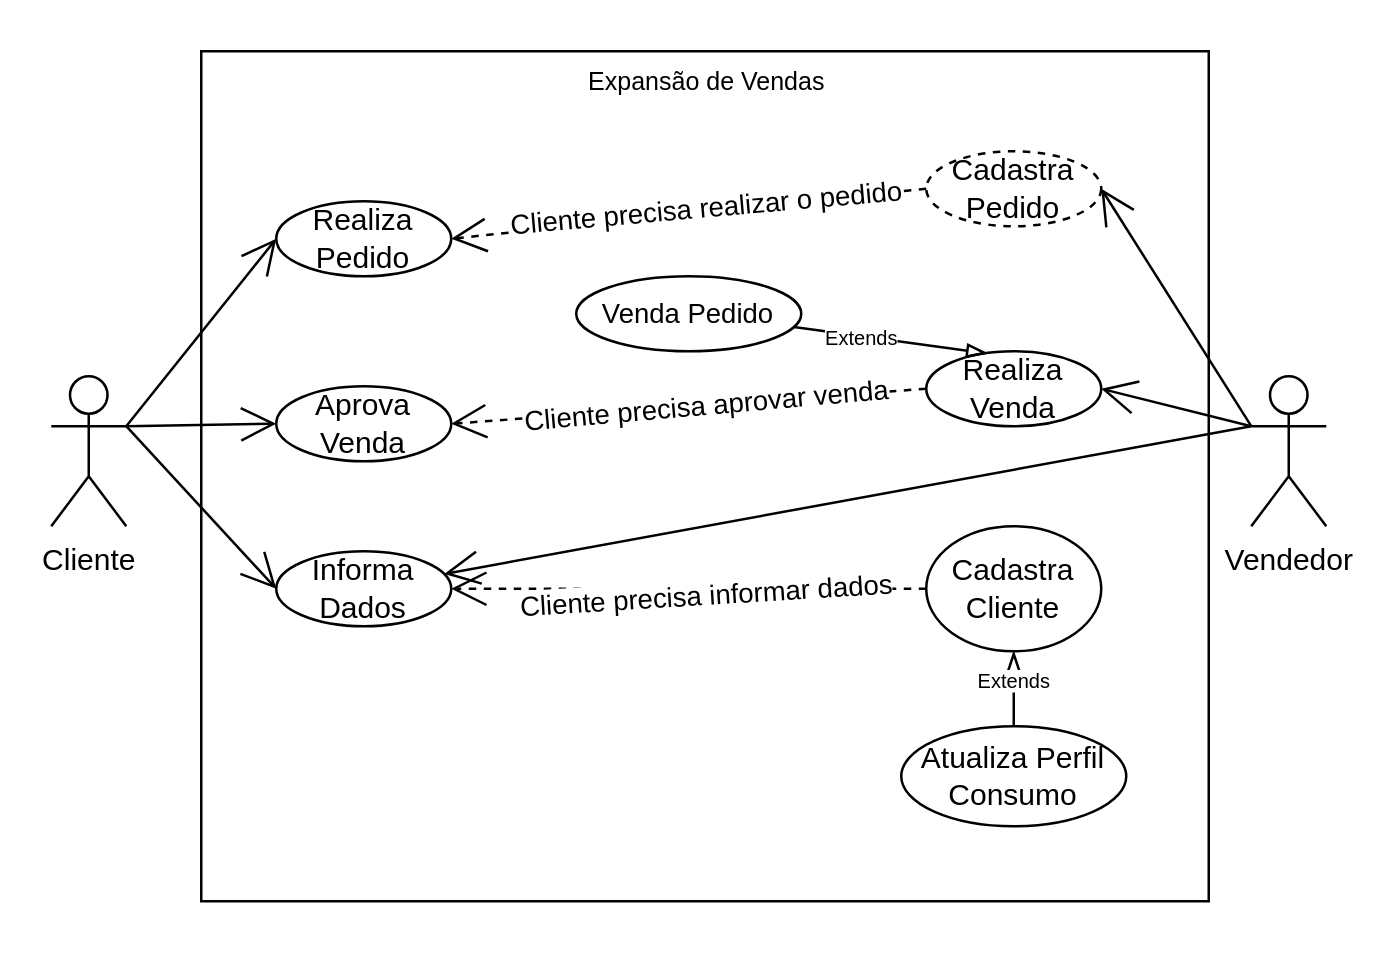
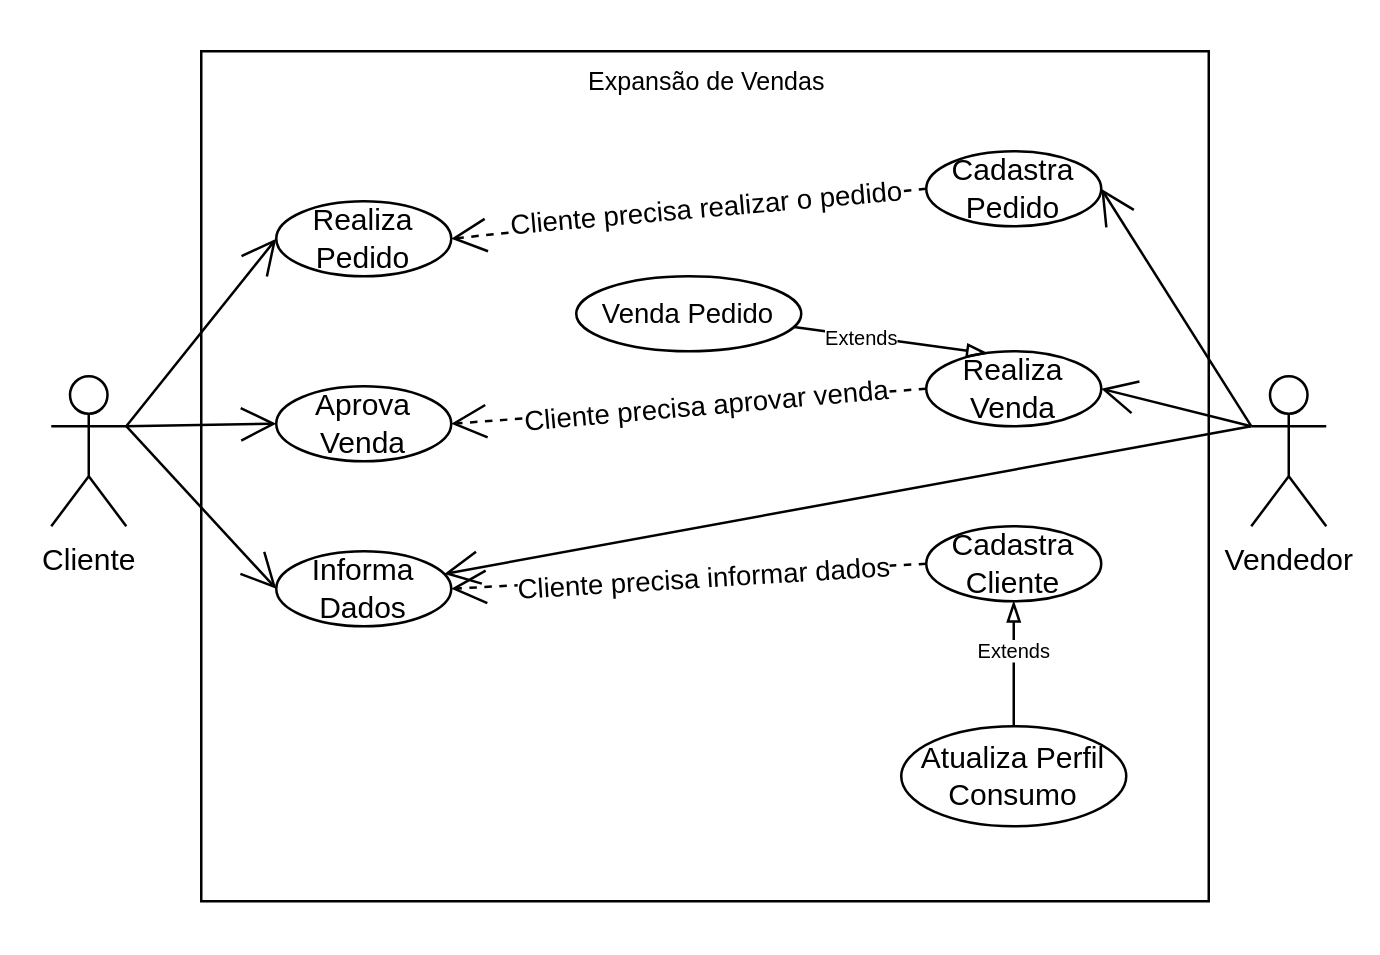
- <mxCell id="12" value="Cadastra Pedido" style="ellipse;whiteSpace=wrap;html=1;strokeWidth=1;perimeterSpacing=0;dashed=1;" vertex="1" parent="1"><mxGeometry x="370" y="60" width="70" height="30" as="geometry" /></mxCell>
+ <mxCell id="12" value="Cadastra Pedido" style="ellipse;whiteSpace=wrap;html=1;strokeWidth=1;perimeterSpacing=0;" vertex="1" parent="1"><mxGeometry x="370" y="60" width="70" height="30" as="geometry" /></mxCell>
- <mxCell id="11" value="Cadastra Cliente" style="ellipse;whiteSpace=wrap;html=1;strokeWidth=1;perimeterSpacing=0;" vertex="1" parent="1"><mxGeometry x="370" y="210" width="70" height="50" as="geometry" /></mxCell>
+ <mxCell id="11" value="Cadastra Cliente" style="ellipse;whiteSpace=wrap;html=1;strokeWidth=1;perimeterSpacing=0;" vertex="1" parent="1"><mxGeometry x="370" y="210" width="70" height="30" as="geometry" /></mxCell>
